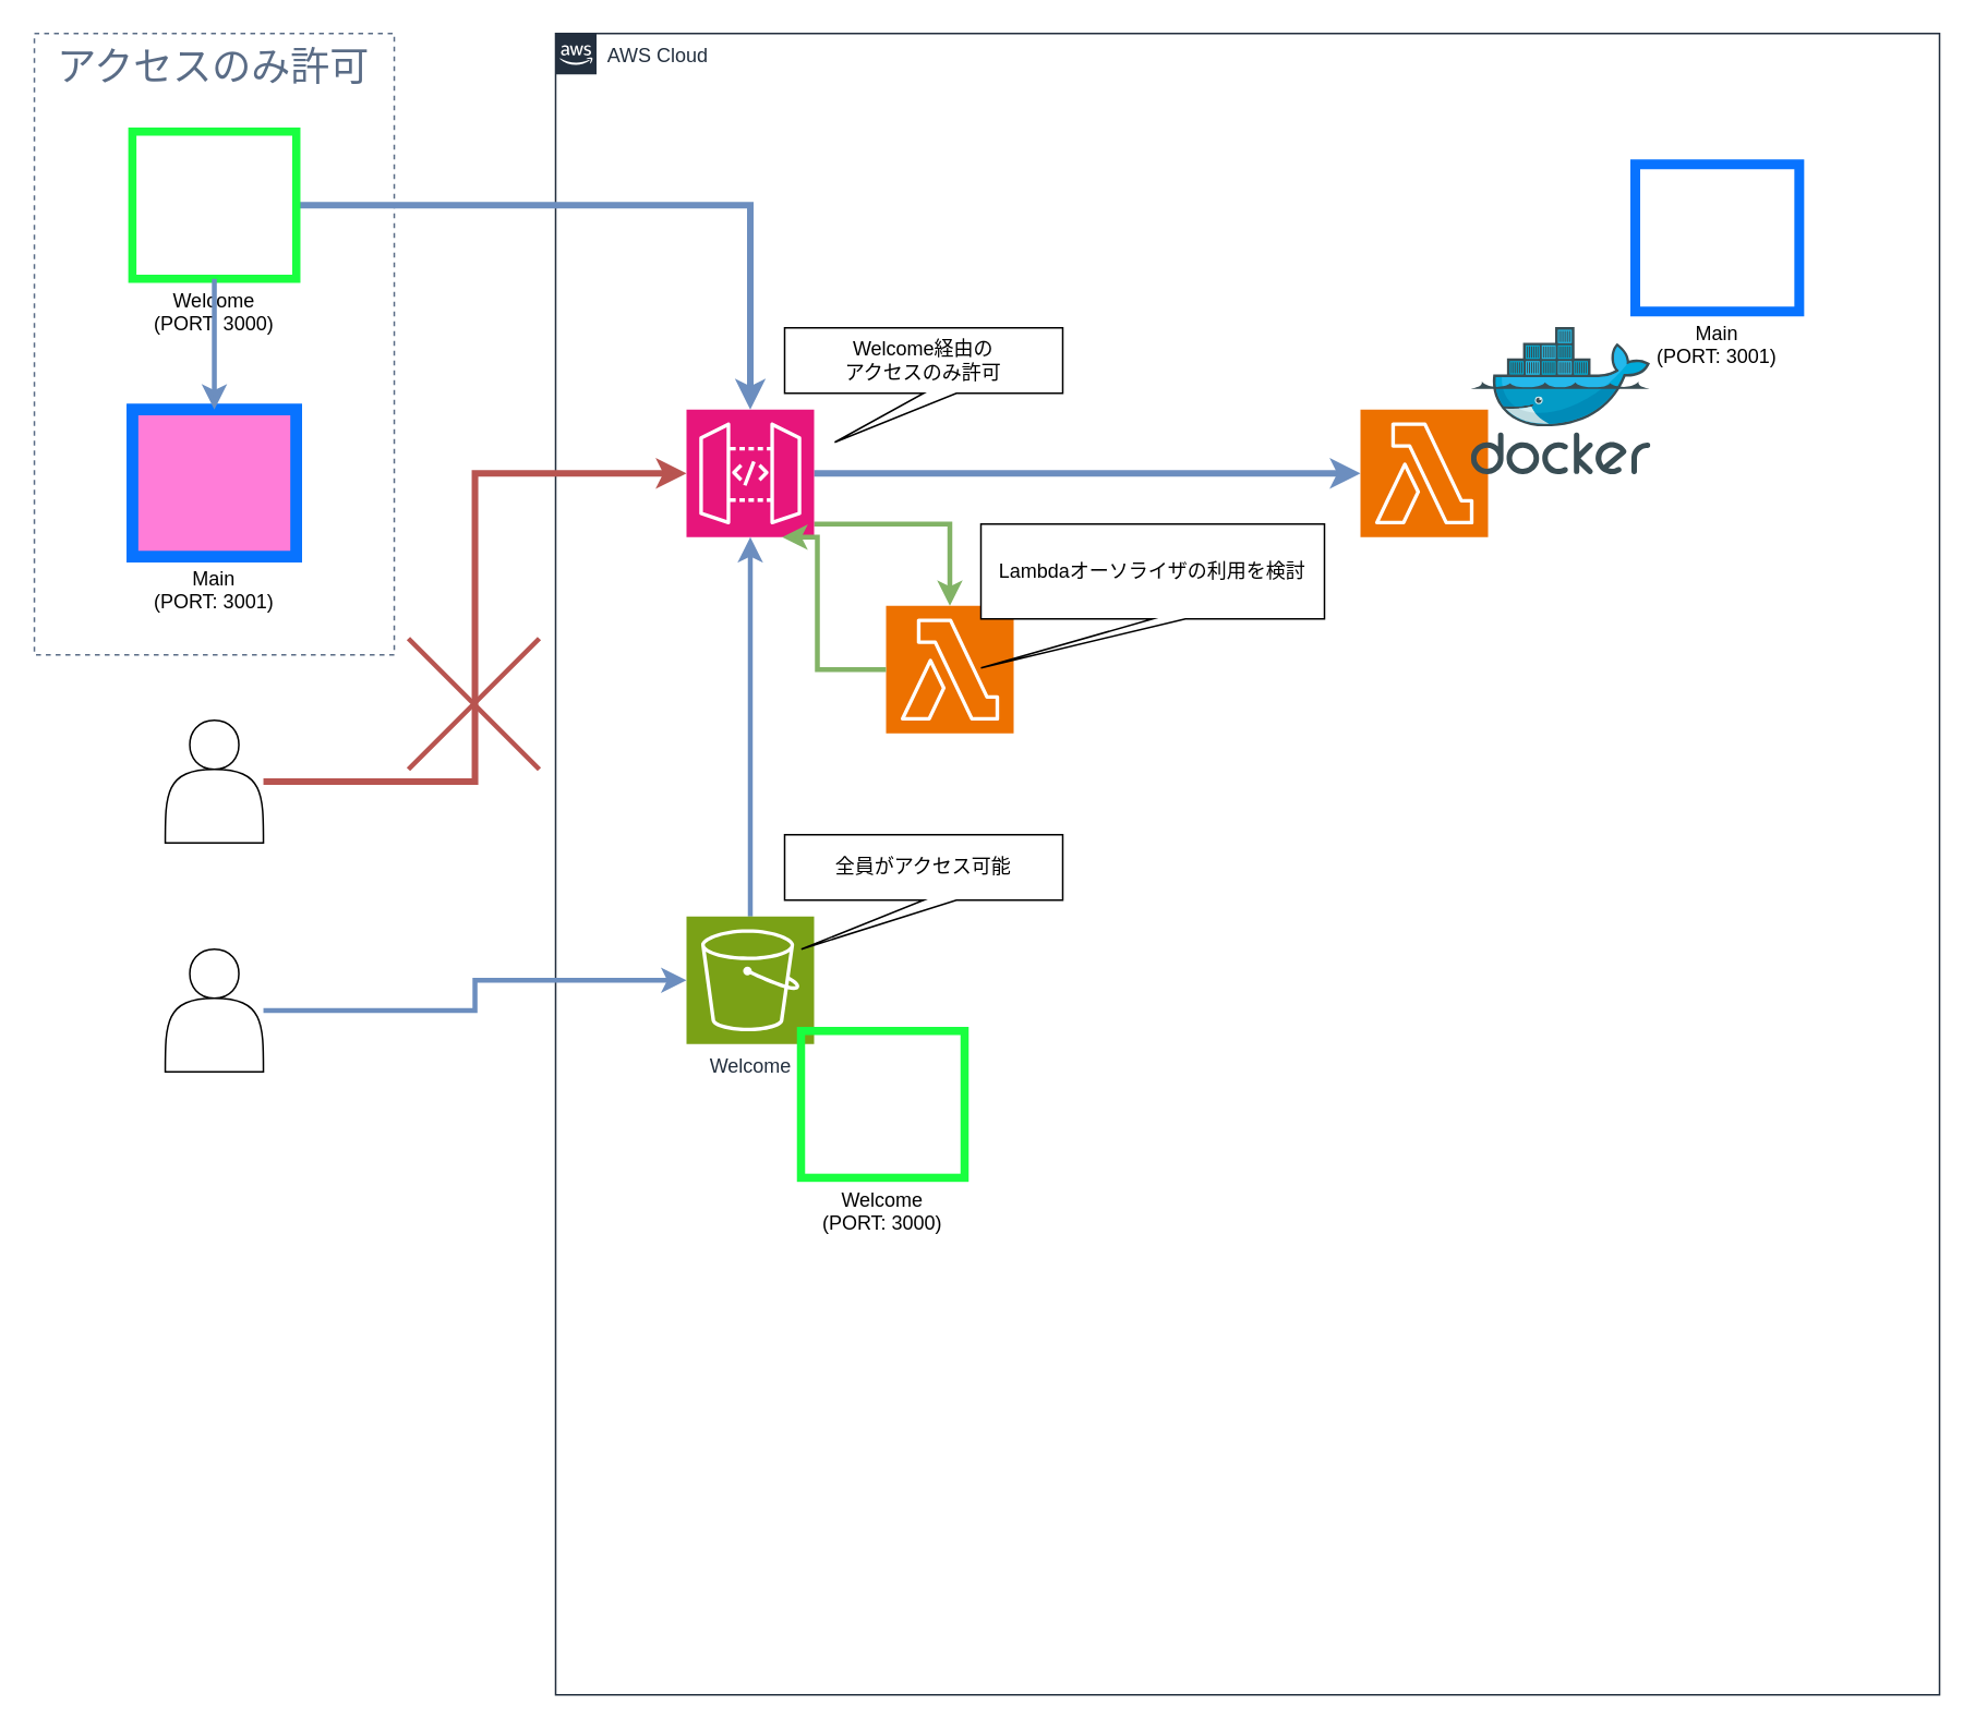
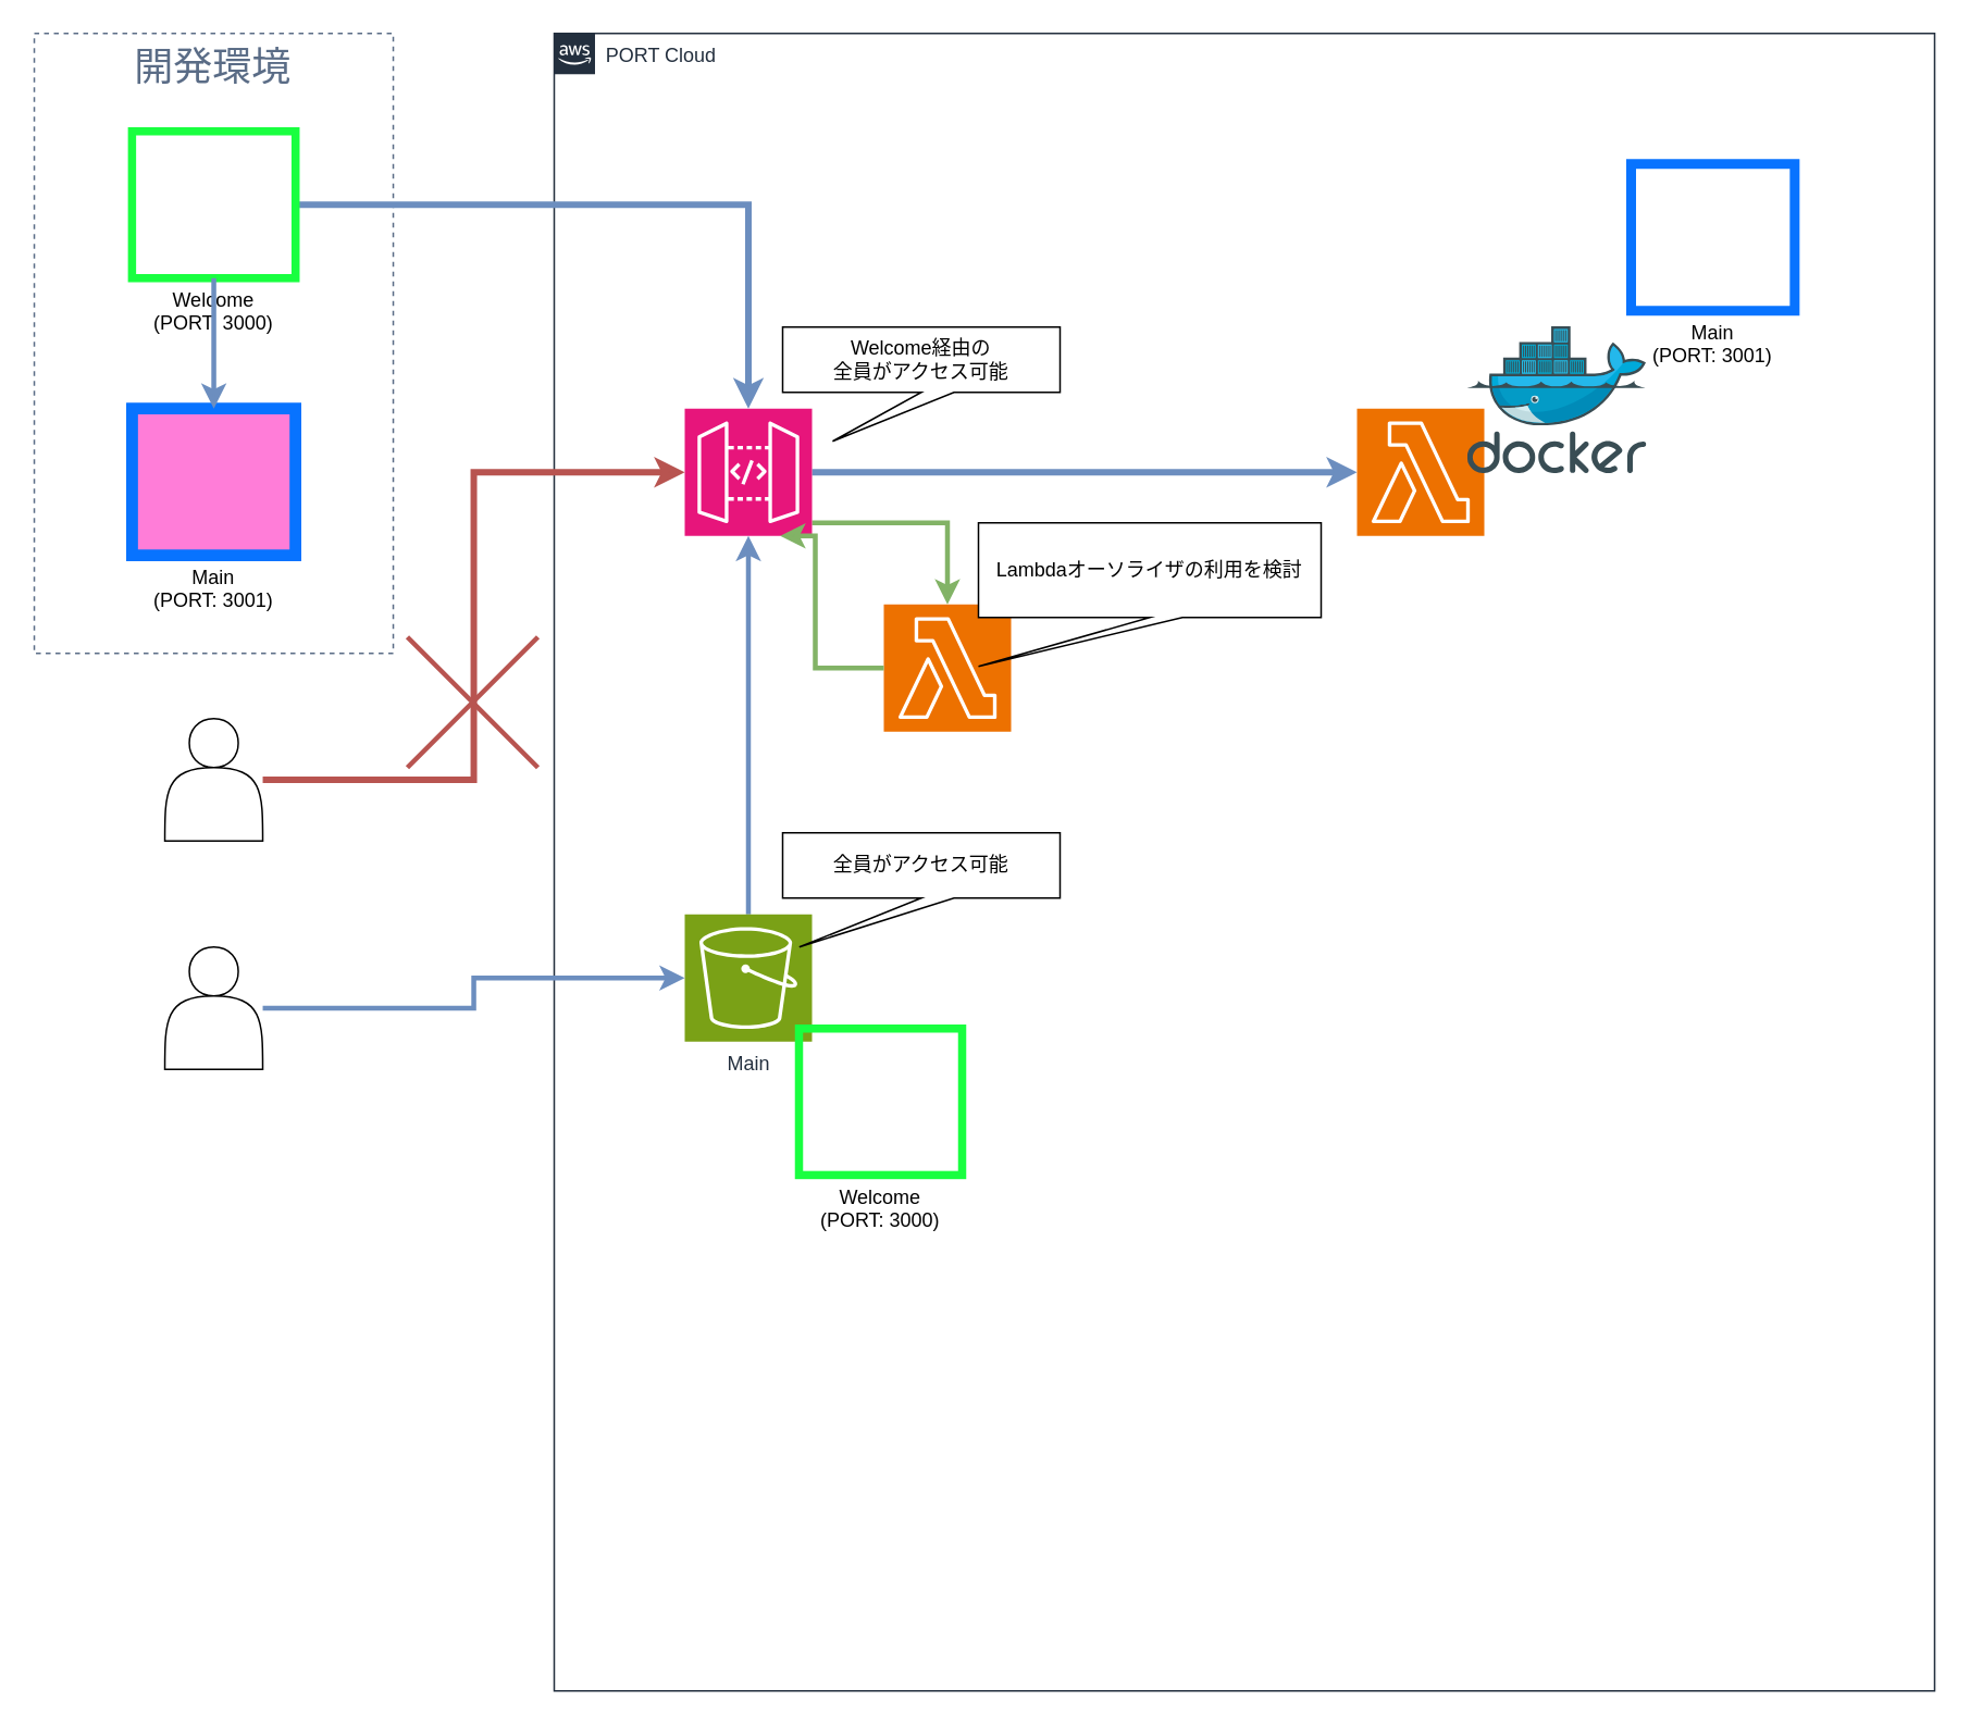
- <mxCell id="2" value="&lt;span style=&quot;font-size: 24px;&quot;&gt;アクセスのみ許可&lt;/span&gt;" style="fillColor=none;strokeColor=#5A6C86;dashed=1;verticalAlign=top;fontStyle=0;fontColor=#5A6C86;whiteSpace=wrap;html=1;" vertex="1" parent="1"><mxGeometry x="20.36" y="20" width="220" height="380" as="geometry" /></mxCell>
+ <mxCell id="2" value="&lt;span style=&quot;font-size: 24px;&quot;&gt;開発環境&lt;/span&gt;" style="fillColor=none;strokeColor=#5A6C86;dashed=1;verticalAlign=top;fontStyle=0;fontColor=#5A6C86;whiteSpace=wrap;html=1;" vertex="1" parent="1"><mxGeometry x="20.36" y="20" width="220" height="380" as="geometry" /></mxCell>
- <mxCell id="3" value="AWS Cloud" style="points=[[0,0],[0.25,0],[0.5,0],[0.75,0],[1,0],[1,0.25],[1,0.5],[1,0.75],[1,1],[0.75,1],[0.5,1],[0.25,1],[0,1],[0,0.75],[0,0.5],[0,0.25]];outlineConnect=0;gradientColor=none;html=1;whiteSpace=wrap;fontSize=12;fontStyle=0;container=1;pointerEvents=0;collapsible=0;recursiveResize=0;shape=mxgraph.aws4.group;grIcon=mxgraph.aws4.group_aws_cloud_alt;strokeColor=#232F3E;fillColor=none;verticalAlign=top;align=left;spacingLeft=30;fontColor=#232F3E;dashed=0;" vertex="1" parent="1"><mxGeometry x="339" y="20" width="846" height="1016" as="geometry" /></mxCell>
+ <mxCell id="3" value="PORT Cloud" style="points=[[0,0],[0.25,0],[0.5,0],[0.75,0],[1,0],[1,0.25],[1,0.5],[1,0.75],[1,1],[0.75,1],[0.5,1],[0.25,1],[0,1],[0,0.75],[0,0.5],[0,0.25]];outlineConnect=0;gradientColor=none;html=1;whiteSpace=wrap;fontSize=12;fontStyle=0;container=1;pointerEvents=0;collapsible=0;recursiveResize=0;shape=mxgraph.aws4.group;grIcon=mxgraph.aws4.group_aws_cloud_alt;strokeColor=#232F3E;fillColor=none;verticalAlign=top;align=left;spacingLeft=30;fontColor=#232F3E;dashed=0;" vertex="1" parent="1"><mxGeometry x="339" y="20" width="846" height="1016" as="geometry" /></mxCell>
- <mxCell id="13" value="Welcome経由の&lt;div&gt;アクセスのみ許可&lt;/div&gt;" style="shape=callout;whiteSpace=wrap;html=1;perimeter=calloutPerimeter;position2=0.18;" vertex="1" parent="3"><mxGeometry x="140" y="180" width="170" height="70" as="geometry" /></mxCell>
+ <mxCell id="13" value="Welcome経由の&lt;div&gt;全員がアクセス可能&lt;/div&gt;" style="shape=callout;whiteSpace=wrap;html=1;perimeter=calloutPerimeter;position2=0.18;" vertex="1" parent="3"><mxGeometry x="140" y="180" width="170" height="70" as="geometry" /></mxCell>
- <mxCell id="11" value="Welcome" style="sketch=0;points=[[0,0,0],[0.25,0,0],[0.5,0,0],[0.75,0,0],[1,0,0],[0,1,0],[0.25,1,0],[0.5,1,0],[0.75,1,0],[1,1,0],[0,0.25,0],[0,0.5,0],[0,0.75,0],[1,0.25,0],[1,0.5,0],[1,0.75,0]];outlineConnect=0;fontColor=#232F3E;fillColor=#7AA116;strokeColor=#ffffff;dashed=0;verticalLabelPosition=bottom;verticalAlign=top;align=center;html=1;fontSize=12;fontStyle=0;aspect=fixed;shape=mxgraph.aws4.resourceIcon;resIcon=mxgraph.aws4.s3;" vertex="1" parent="3"><mxGeometry x="80" y="540" width="78" height="78" as="geometry" /></mxCell>
+ <mxCell id="11" value="Main" style="sketch=0;points=[[0,0,0],[0.25,0,0],[0.5,0,0],[0.75,0,0],[1,0,0],[0,1,0],[0.25,1,0],[0.5,1,0],[0.75,1,0],[1,1,0],[0,0.25,0],[0,0.5,0],[0,0.75,0],[1,0.25,0],[1,0.5,0],[1,0.75,0]];outlineConnect=0;fontColor=#232F3E;fillColor=#7AA116;strokeColor=#ffffff;dashed=0;verticalLabelPosition=bottom;verticalAlign=top;align=center;html=1;fontSize=12;fontStyle=0;aspect=fixed;shape=mxgraph.aws4.resourceIcon;resIcon=mxgraph.aws4.s3;" vertex="1" parent="3"><mxGeometry x="80" y="540" width="78" height="78" as="geometry" /></mxCell>
